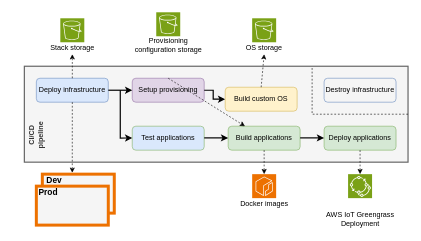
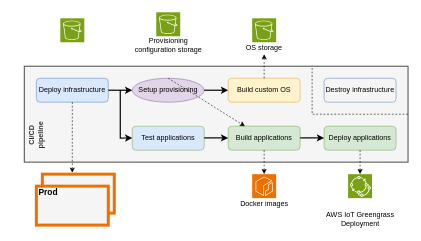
- <mxCell id="19" value="Stack storage" style="text;html=1;strokeColor=none;fillColor=none;align=center;verticalAlign=middle;whiteSpace=wrap;rounded=0;" parent="1" vertex="1"><mxGeometry x="77.5" y="70" width="85" height="20" as="geometry" /></mxCell>
- <mxCell id="31" value="" style="endArrow=classic;html=1;rounded=0;exitX=0.5;exitY=0;exitDx=0;exitDy=0;entryX=0.5;entryY=1;entryDx=0;entryDy=0;dashed=1;" parent="1" source="4" target="19" edge="1"><mxGeometry width="50" height="50" relative="1" as="geometry"><mxPoint x="310" y="200" as="sourcePoint" /><mxPoint x="360" y="150" as="targetPoint" /></mxGeometry></mxCell>
- <mxCell id="5" value="Setup provisioning" style="rounded=1;whiteSpace=wrap;html=1;fillColor=#e1d5e7;strokeColor=#9673a6;" parent="1" vertex="1"><mxGeometry x="220" y="130" width="120" height="40" as="geometry" /></mxCell>
+ <mxCell id="5" value="Setup provisioning" style="ellipse;whiteSpace=wrap;html=1;fillColor=#e1d5e7;strokeColor=#9673a6;" parent="1" vertex="1"><mxGeometry x="220" y="130" width="120" height="40" as="geometry" /></mxCell>
- <mxCell id="8" value="Build custom OS" style="rounded=1;whiteSpace=wrap;html=1;fillColor=#fff2cc;strokeColor=#d6b656;" parent="1" vertex="1"><mxGeometry x="375" y="145" width="120" height="40" as="geometry" /></mxCell>
+ <mxCell id="8" value="Build custom OS" style="rounded=1;whiteSpace=wrap;html=1;fillColor=#fff2cc;strokeColor=#d6b656;" parent="1" vertex="1"><mxGeometry x="380" y="130" width="120" height="40" as="geometry" /></mxCell>
- <mxCell id="38" value="Dev" style="text;html=1;strokeColor=none;fillColor=none;align=center;verticalAlign=middle;whiteSpace=wrap;rounded=0;fontSize=14;fontStyle=1;fontColor=#000000;" parent="1" vertex="1"><mxGeometry x="70" y="290" width="40" height="20" as="geometry" /></mxCell>
